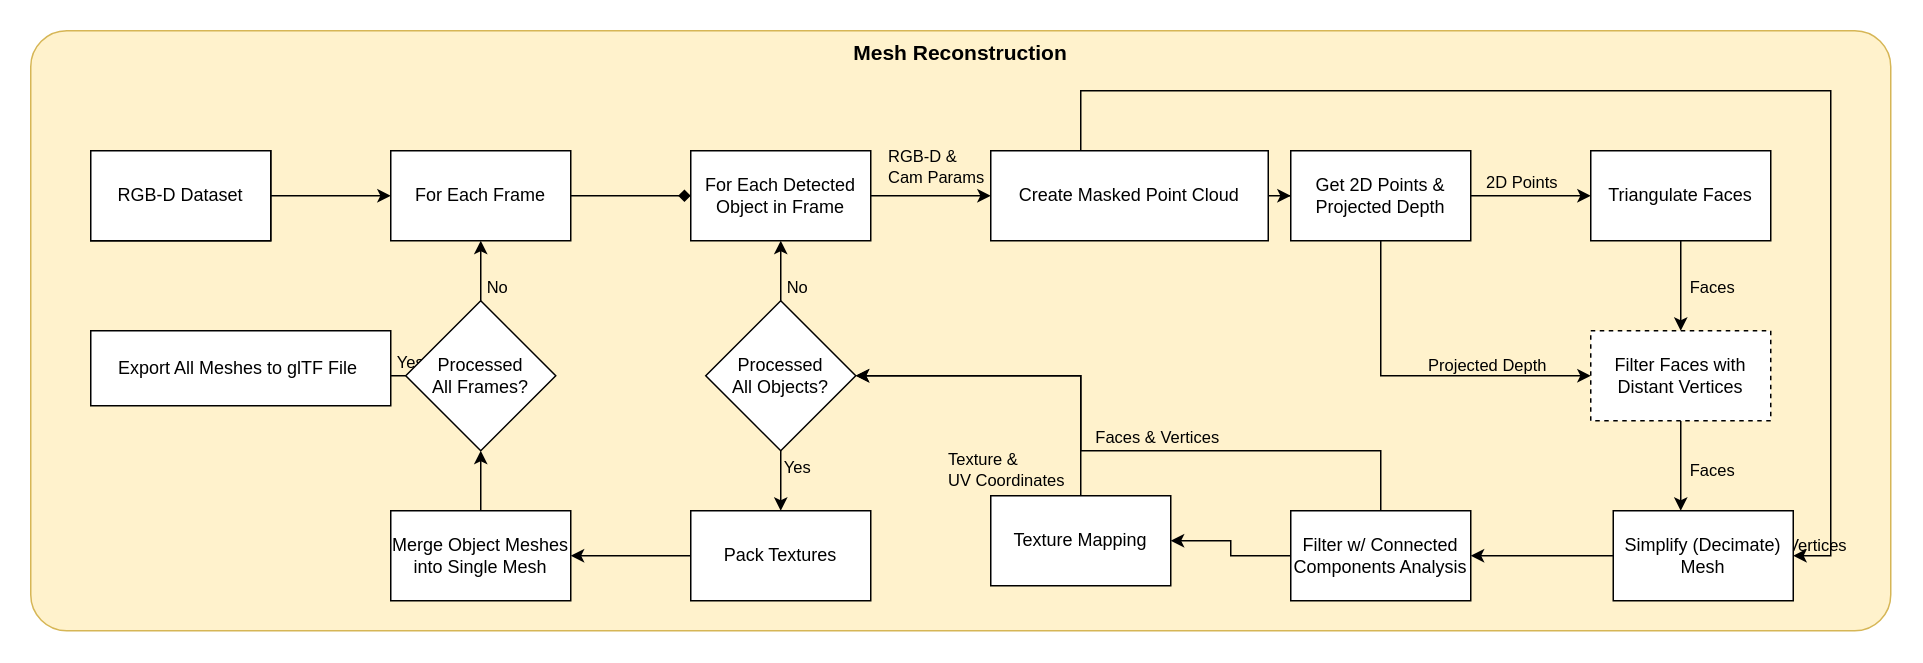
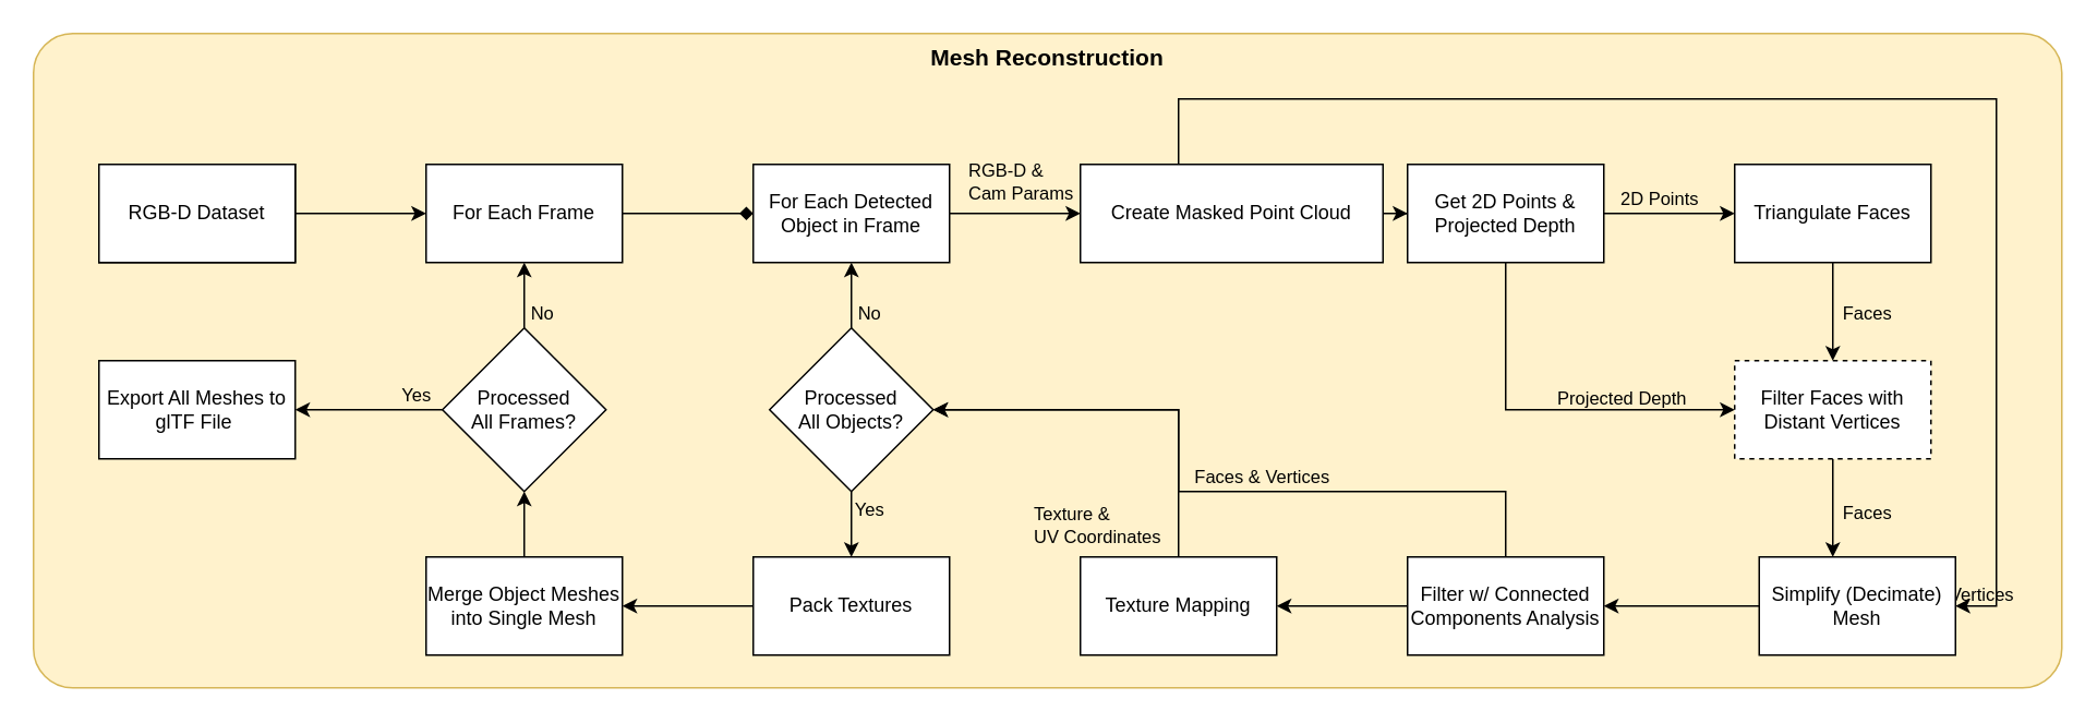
- <mxCell id="49" value="Export All Meshes to glTF File&amp;nbsp;" style="whiteSpace=wrap;html=1;rounded=0;labelBackgroundColor=none;" parent="1" vertex="1"><mxGeometry x="60" y="220" width="200" height="50" as="geometry" /></mxCell>
+ <mxCell id="49" value="Export All Meshes to glTF File&amp;nbsp;" style="whiteSpace=wrap;html=1;rounded=0;labelBackgroundColor=none;" parent="1" vertex="1"><mxGeometry x="60" y="220" width="120" height="60" as="geometry" /></mxCell>
- <mxCell id="34" value="Texture Mapping" style="rounded=0;whiteSpace=wrap;html=1;labelBackgroundColor=none;" parent="1" vertex="1"><mxGeometry x="660" y="330" width="120" height="60" as="geometry" /></mxCell>
+ <mxCell id="34" value="Texture Mapping" style="rounded=0;whiteSpace=wrap;html=1;labelBackgroundColor=none;" parent="1" vertex="1"><mxGeometry x="660" y="340" width="120" height="60" as="geometry" /></mxCell>
